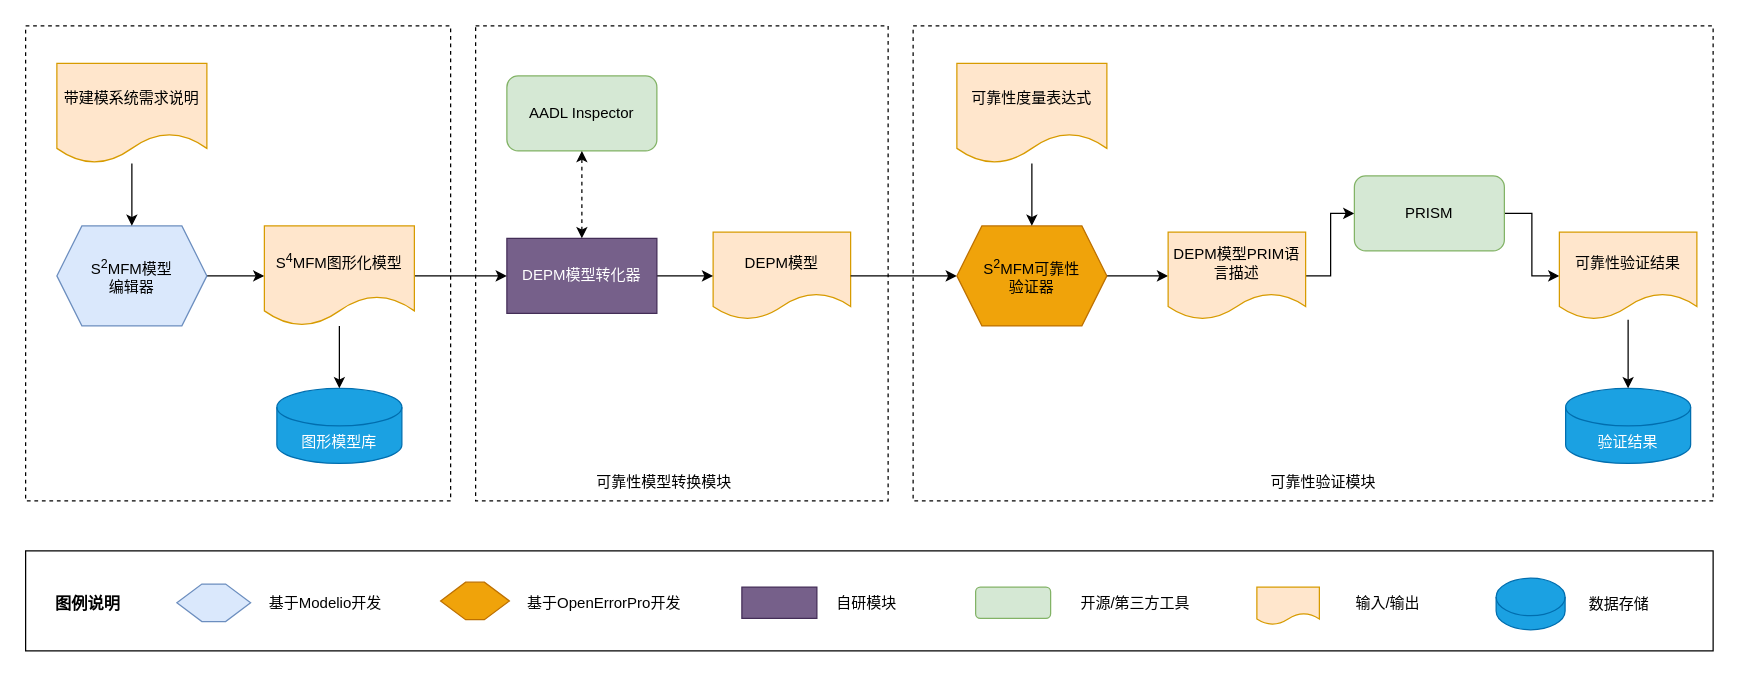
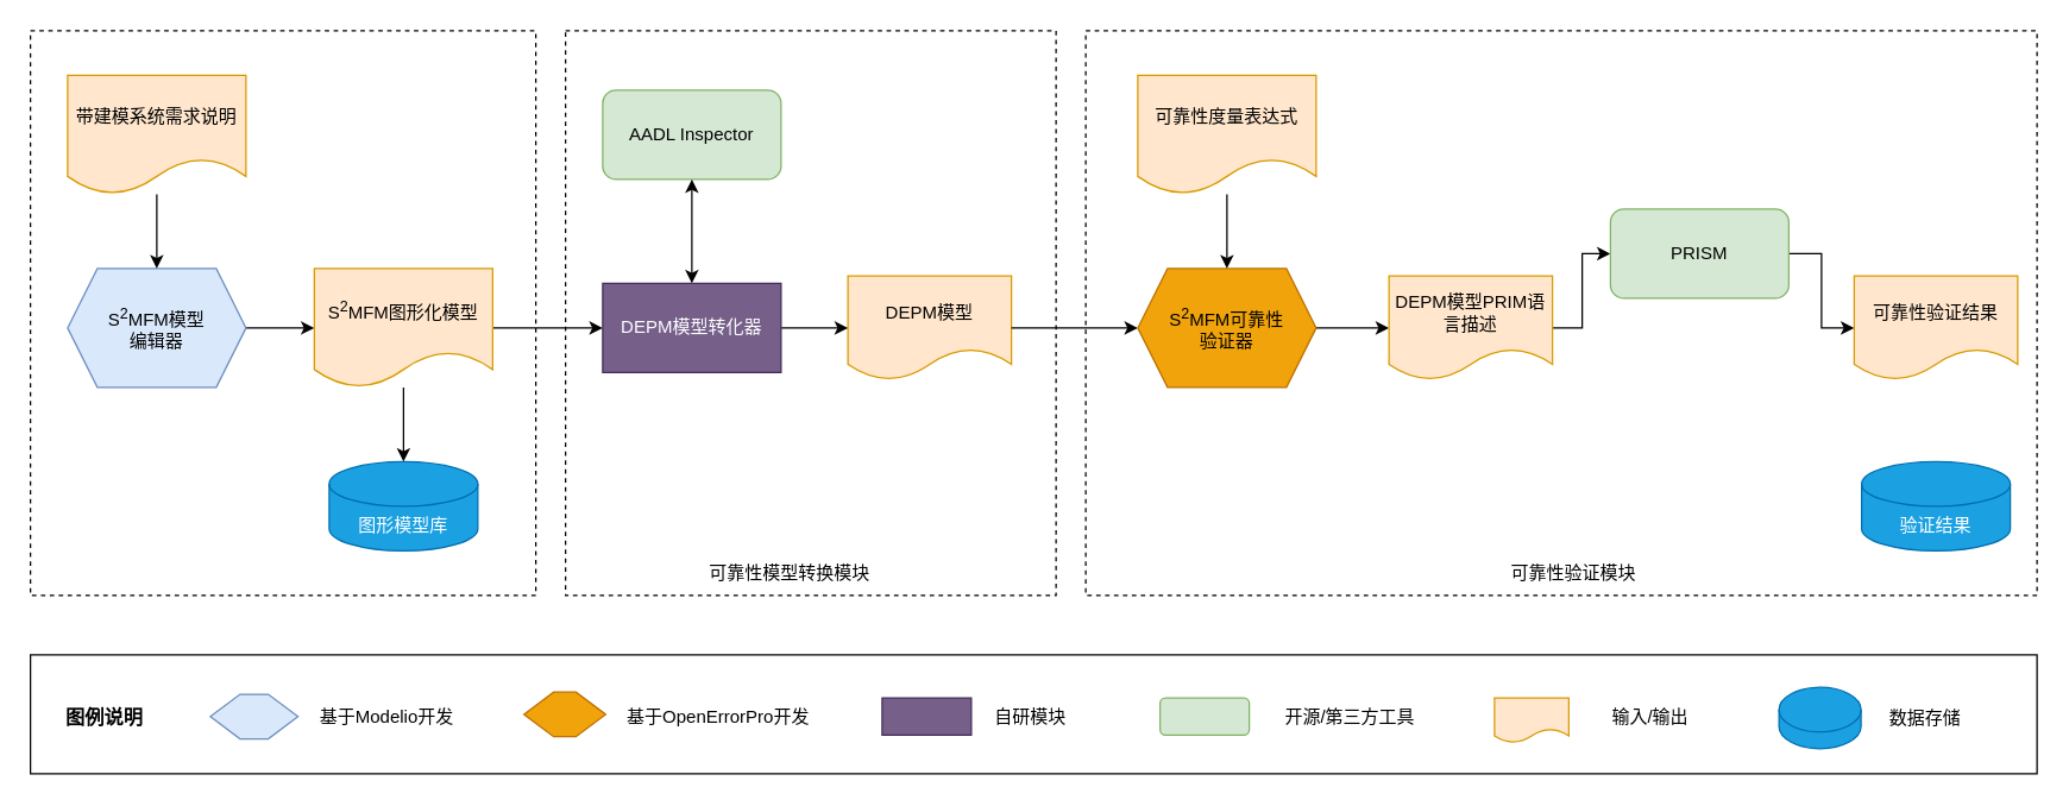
- <mxCell id="20" value="" style="endArrow=classic;startArrow=classic;html=1;rounded=0;exitX=0.5;exitY=0;exitDx=0;exitDy=0;entryX=0.5;entryY=1;entryDx=0;entryDy=0;dashed=1;" parent="1" target="19" edge="1" source="18"><mxGeometry width="50" height="50" relative="1" as="geometry"><mxPoint x="501" y="190" as="sourcePoint" /><mxPoint x="491" y="120" as="targetPoint" /></mxGeometry></mxCell>
+ <mxCell id="20" value="" style="endArrow=classic;startArrow=classic;html=1;rounded=0;exitX=0.5;exitY=0;exitDx=0;exitDy=0;entryX=0.5;entryY=1;entryDx=0;entryDy=0;" parent="1" target="19" edge="1" source="18"><mxGeometry width="50" height="50" relative="1" as="geometry"><mxPoint x="501" y="190" as="sourcePoint" /><mxPoint x="491" y="120" as="targetPoint" /></mxGeometry></mxCell>
- <mxCell id="26" value="S&lt;sup&gt;4&lt;/sup&gt;MFM图形化模型" style="shape=document;whiteSpace=wrap;html=1;boundedLbl=1;fillColor=#ffe6cc;strokeColor=#d79b00;" parent="1" vertex="1"><mxGeometry x="211" y="180" width="120" height="80" as="geometry" /></mxCell>
+ <mxCell id="26" value="S&lt;sup&gt;2&lt;/sup&gt;MFM图形化模型" style="shape=document;whiteSpace=wrap;html=1;boundedLbl=1;fillColor=#ffe6cc;strokeColor=#d79b00;" parent="1" vertex="1"><mxGeometry x="211" y="180" width="120" height="80" as="geometry" /></mxCell>
- <mxCell id="33" style="edgeStyle=orthogonalEdgeStyle;rounded=0;orthogonalLoop=1;jettySize=auto;html=1;" edge="1" parent="1" source="34" target="5"><mxGeometry relative="1" as="geometry" /></mxCell>
